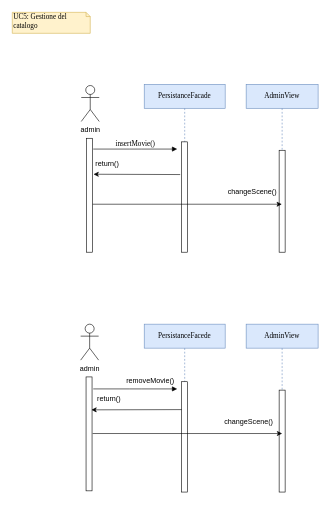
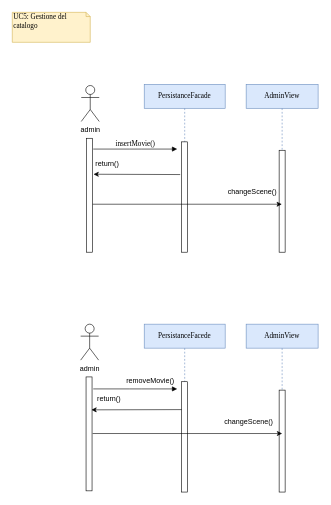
- <mxCell id="5" value="UC5: Gestione del catalogo" style="shape=note;whiteSpace=wrap;html=1;size=7;verticalAlign=top;align=left;spacingTop=-6;rounded=0;shadow=0;comic=0;labelBackgroundColor=none;strokeWidth=1;fontFamily=Verdana;fontSize=12;fillColor=#fff2cc;strokeColor=#d6b656;" parent="1" vertex="1"><mxGeometry width="130" height="35" as="geometry" x="20" y="20" /></mxCell>
+ <mxCell id="5" value="UC5: Gestione del catalogo" style="shape=note;whiteSpace=wrap;html=1;size=7;verticalAlign=top;align=left;spacingTop=-6;rounded=0;shadow=0;comic=0;labelBackgroundColor=none;strokeWidth=1;fontFamily=Verdana;fontSize=12;fillColor=#fff2cc;strokeColor=#d6b656;" parent="1" vertex="1"><mxGeometry x="20" y="20" width="130" height="50" as="geometry" /></mxCell>
